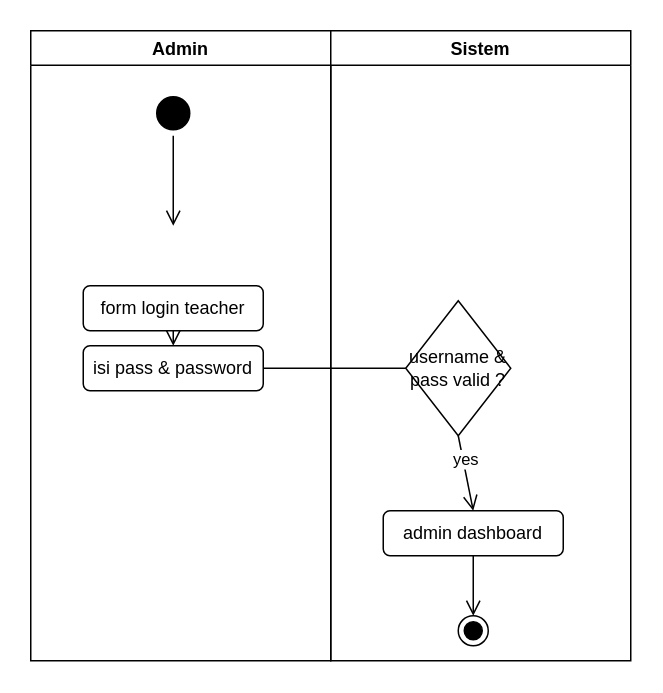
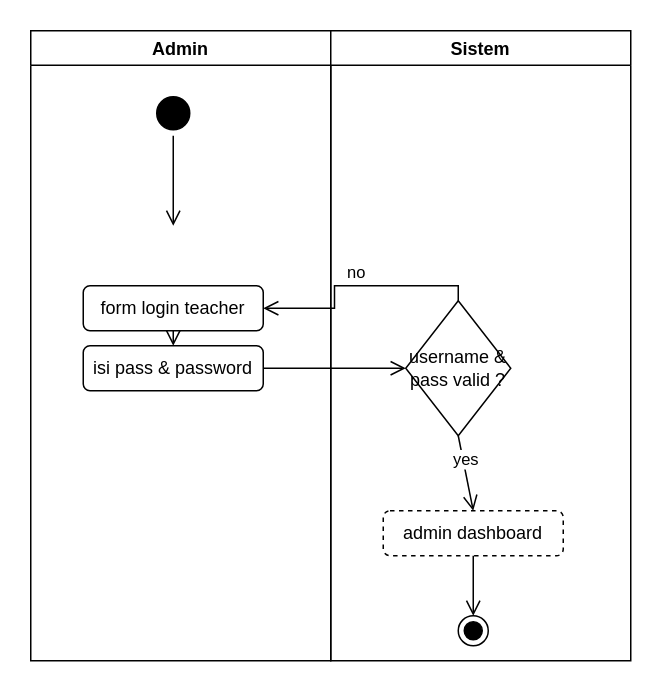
+ <mxCell id="14" value="no" style="html=1;verticalAlign=bottom;endArrow=open;endSize=8;strokeColor=#000000;rounded=0;entryX=1;entryY=0.5;entryDx=0;entryDy=0;exitX=0.5;exitY=0;exitDx=0;exitDy=0;edgeStyle=orthogonalEdgeStyle;" edge="1" parent="1" source="12" target="5"><mxGeometry relative="1" as="geometry"><mxPoint x="280" y="255" as="targetPoint" /><mxPoint x="185" y="255" as="sourcePoint" /></mxGeometry></mxCell>
- <mxCell id="13" value="" style="html=1;verticalAlign=bottom;endArrow=none;endSize=8;strokeColor=#000000;rounded=0;entryX=0;entryY=0.5;entryDx=0;entryDy=0;exitX=1;exitY=0.5;exitDx=0;exitDy=0;" edge="1" parent="1" source="6" target="12"><mxGeometry relative="1" as="geometry"><mxPoint x="125" y="230" as="targetPoint" /><mxPoint x="125" y="190" as="sourcePoint" /></mxGeometry></mxCell>
+ <mxCell id="13" value="" style="html=1;verticalAlign=bottom;endArrow=open;endSize=8;strokeColor=#000000;rounded=0;entryX=0;entryY=0.5;entryDx=0;entryDy=0;exitX=1;exitY=0.5;exitDx=0;exitDy=0;" edge="1" parent="1" source="6" target="12"><mxGeometry relative="1" as="geometry"><mxPoint x="125" y="230" as="targetPoint" /><mxPoint x="125" y="190" as="sourcePoint" /></mxGeometry></mxCell>
- <mxCell id="9" value="admin dashboard" style="rounded=1;whiteSpace=wrap;html=1;strokeColor=#000000;" vertex="1" parent="8"><mxGeometry x="35" y="320" width="120" height="30" as="geometry" /></mxCell>
+ <mxCell id="9" value="admin dashboard" style="rounded=1;whiteSpace=wrap;html=1;strokeColor=#000000;dashed=1;" vertex="1" parent="8"><mxGeometry x="35" y="320" width="120" height="30" as="geometry" /></mxCell>
